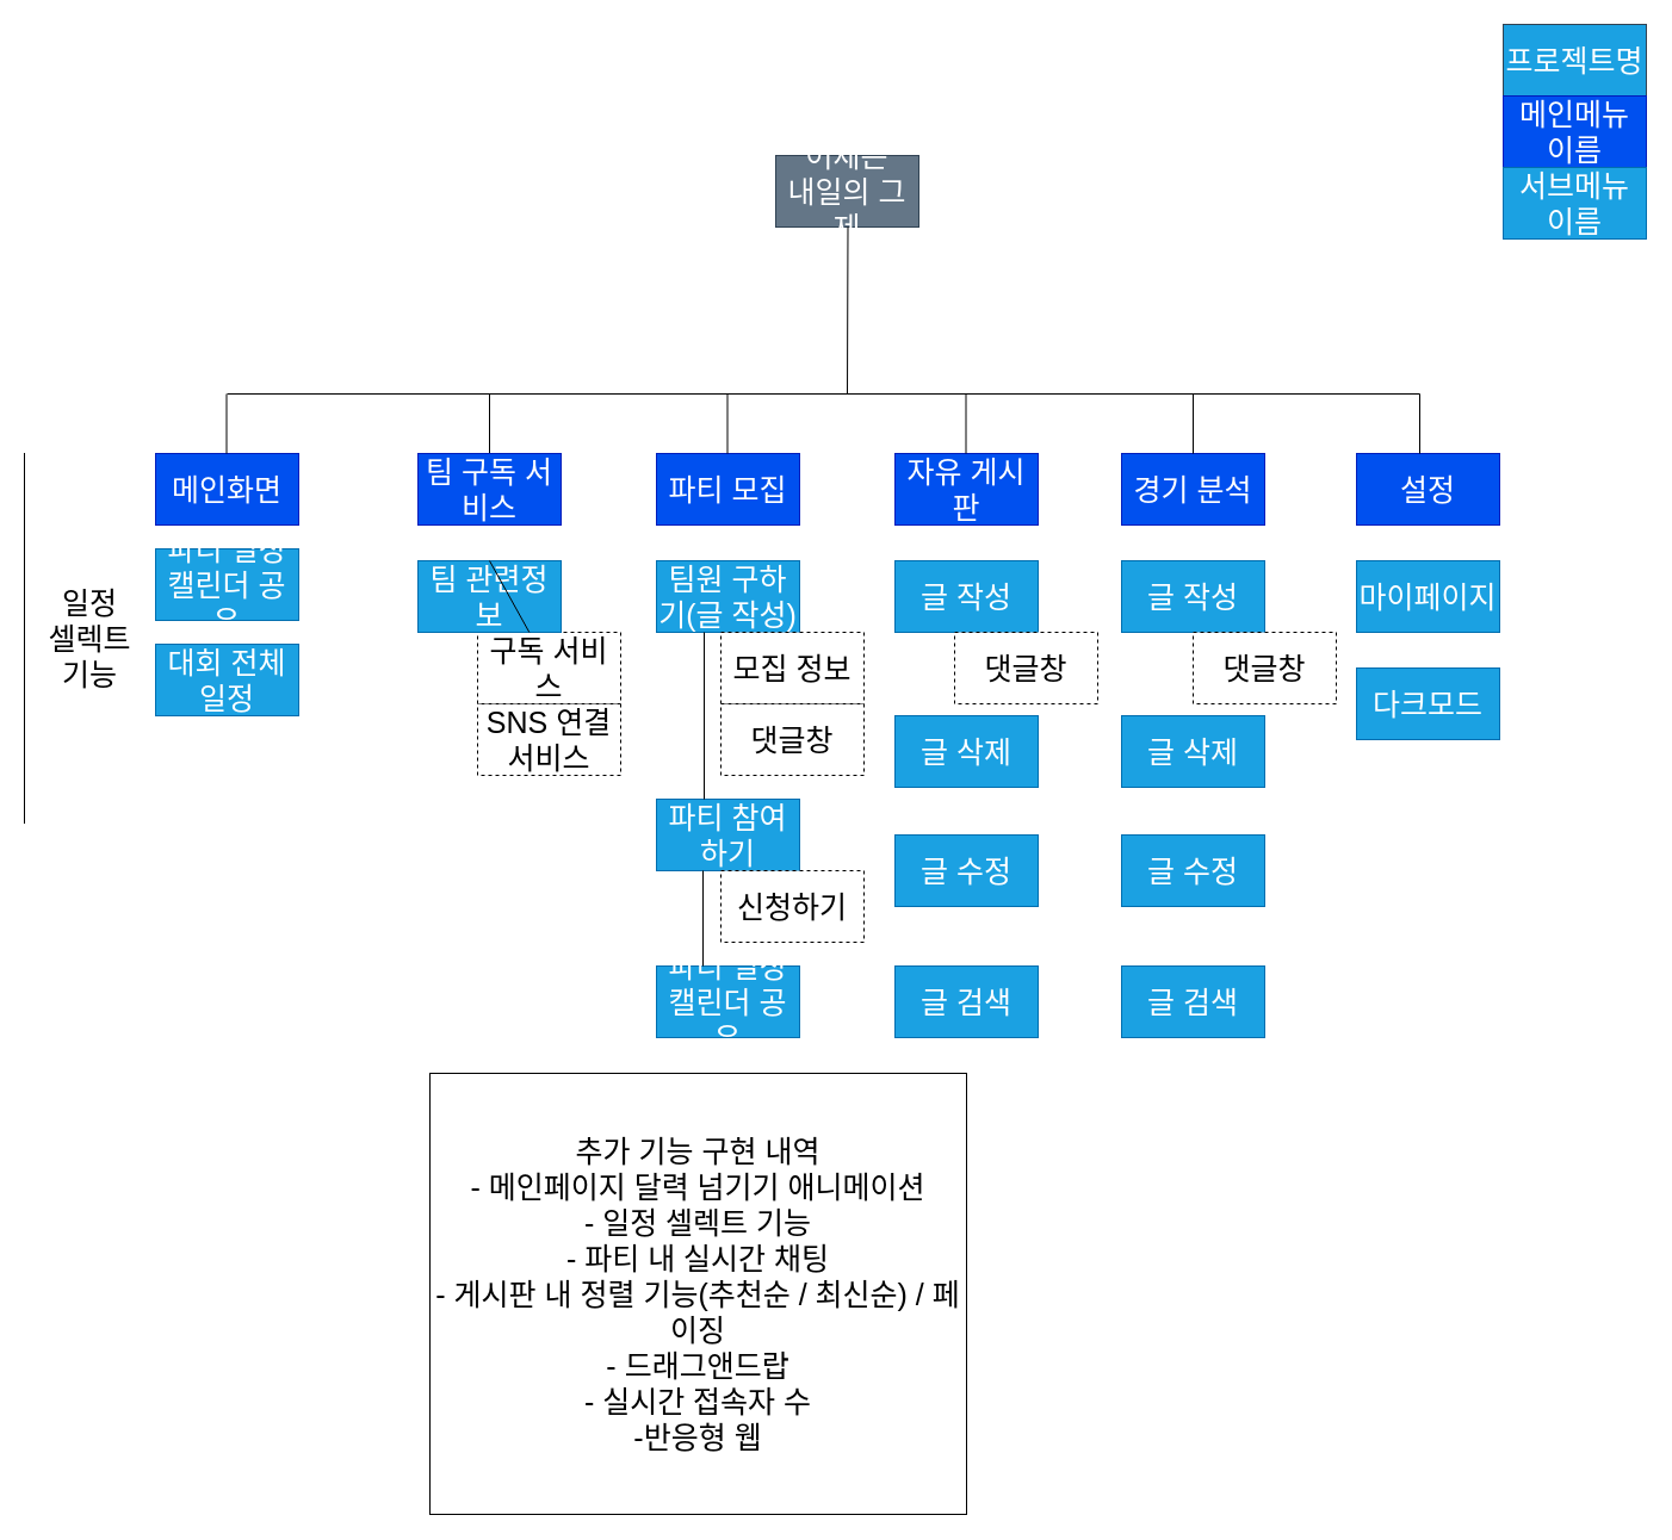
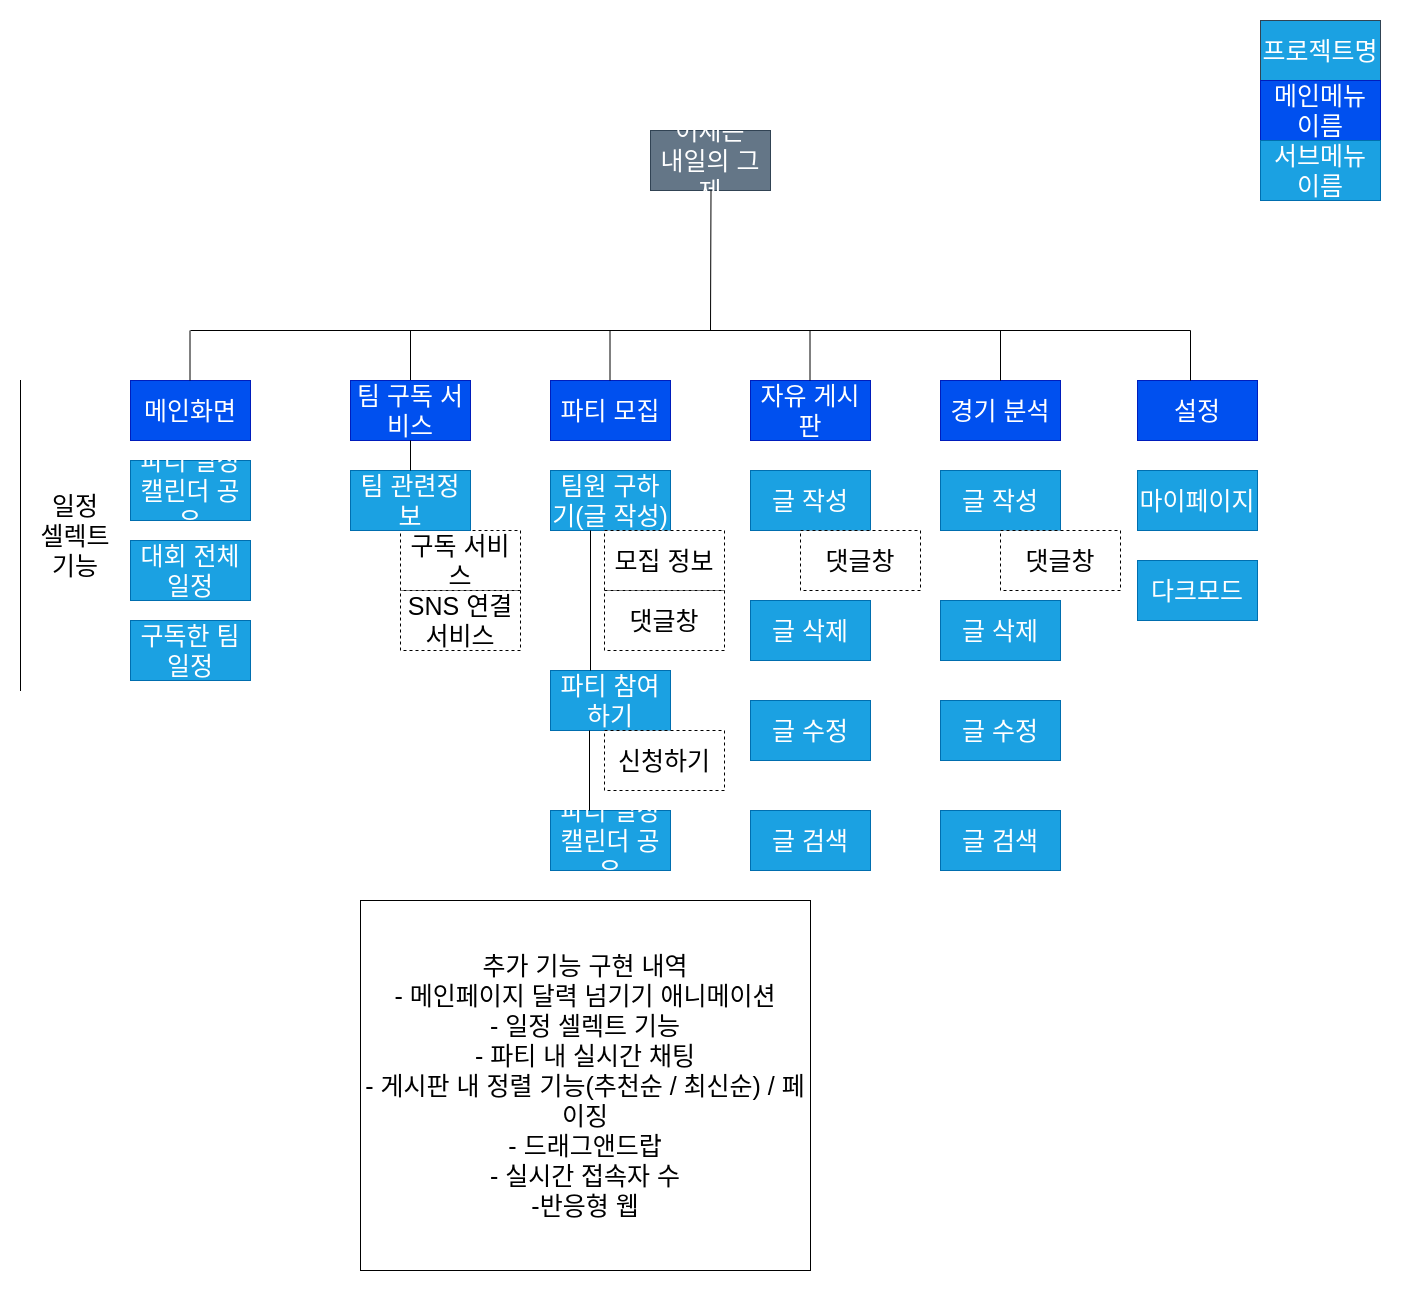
- <mxCell id="23" value="" style="endArrow=none;html=1;rounded=0;exitX=0.5;exitY=0;exitDx=0;exitDy=0;fontSize=25;" edge="1" parent="1" source="22" target="20"><mxGeometry width="50" height="50" relative="1" as="geometry"><mxPoint x="390" y="470" as="sourcePoint" /><mxPoint x="420" y="440" as="targetPoint" /></mxGeometry></mxCell>
+ <mxCell id="23" value="" style="endArrow=none;html=1;rounded=0;exitX=0.5;exitY=0;exitDx=0;exitDy=0;entryX=0.5;entryY=1;entryDx=0;entryDy=0;fontSize=25;" edge="1" parent="1" source="22" target="10"><mxGeometry width="50" height="50" relative="1" as="geometry"><mxPoint x="390" y="470" as="sourcePoint" /><mxPoint x="420" y="440" as="targetPoint" /></mxGeometry></mxCell>
+ <mxCell id="35" value="구독한 팀 일정" style="rounded=0;whiteSpace=wrap;html=1;fillColor=#1ba1e2;fontColor=#ffffff;strokeColor=#006EAF;fontSize=25;" vertex="1" parent="1"><mxGeometry x="130" y="620" width="120" height="60" as="geometry" /></mxCell>
